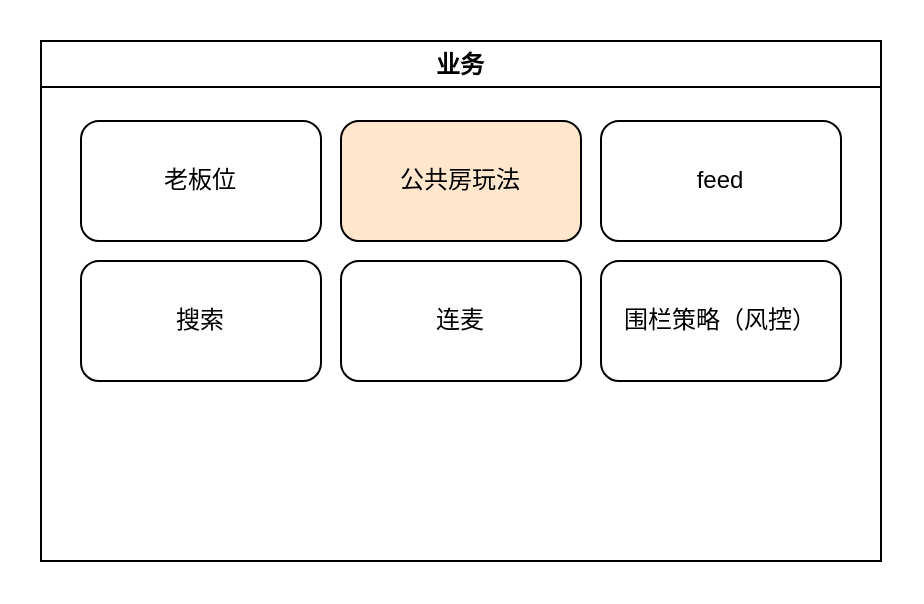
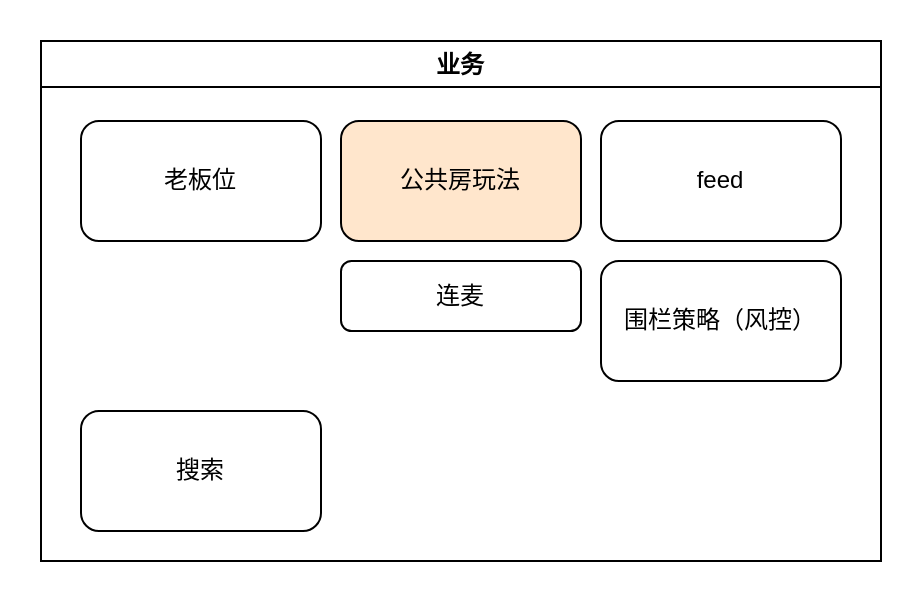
- <mxCell id="8" value="搜索" style="rounded=1;whiteSpace=wrap;html=1;" parent="2" vertex="1"><mxGeometry x="20" y="110" width="120" height="60" as="geometry" /></mxCell>
+ <mxCell id="8" value="搜索" style="rounded=1;whiteSpace=wrap;html=1;" parent="2" vertex="1"><mxGeometry x="20" y="185" width="120" height="60" as="geometry" /></mxCell>
- <mxCell id="4" value="连麦" style="rounded=1;whiteSpace=wrap;html=1;" parent="2" vertex="1"><mxGeometry x="150" y="110" width="120" height="60" as="geometry" /></mxCell>
+ <mxCell id="4" value="连麦" style="rounded=1;whiteSpace=wrap;html=1;" parent="2" vertex="1"><mxGeometry x="150" y="110" width="120" height="35" as="geometry" /></mxCell>
